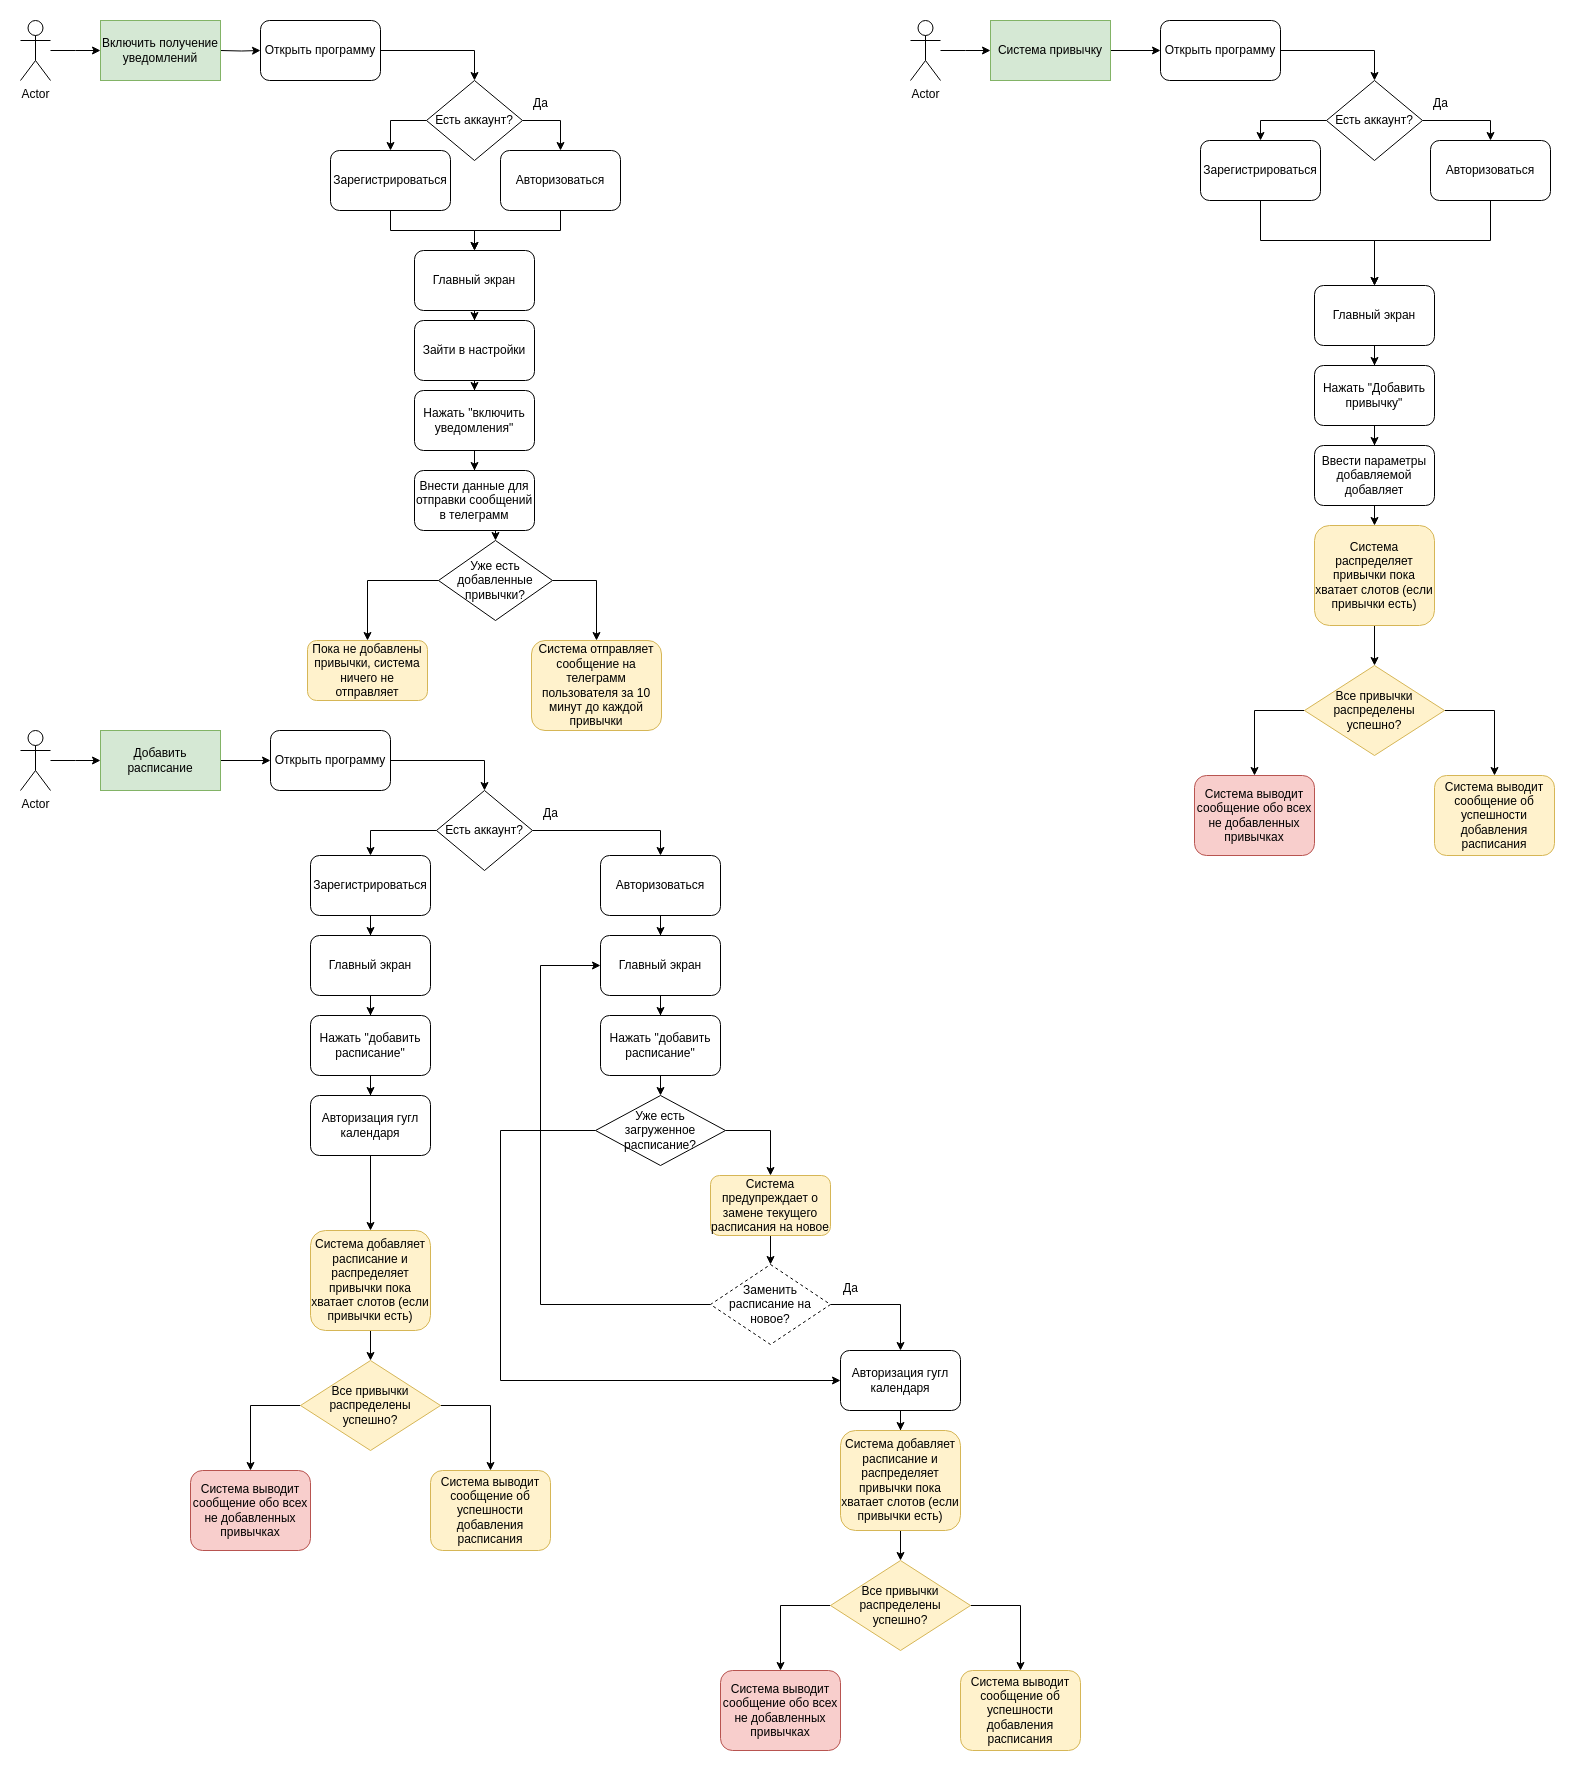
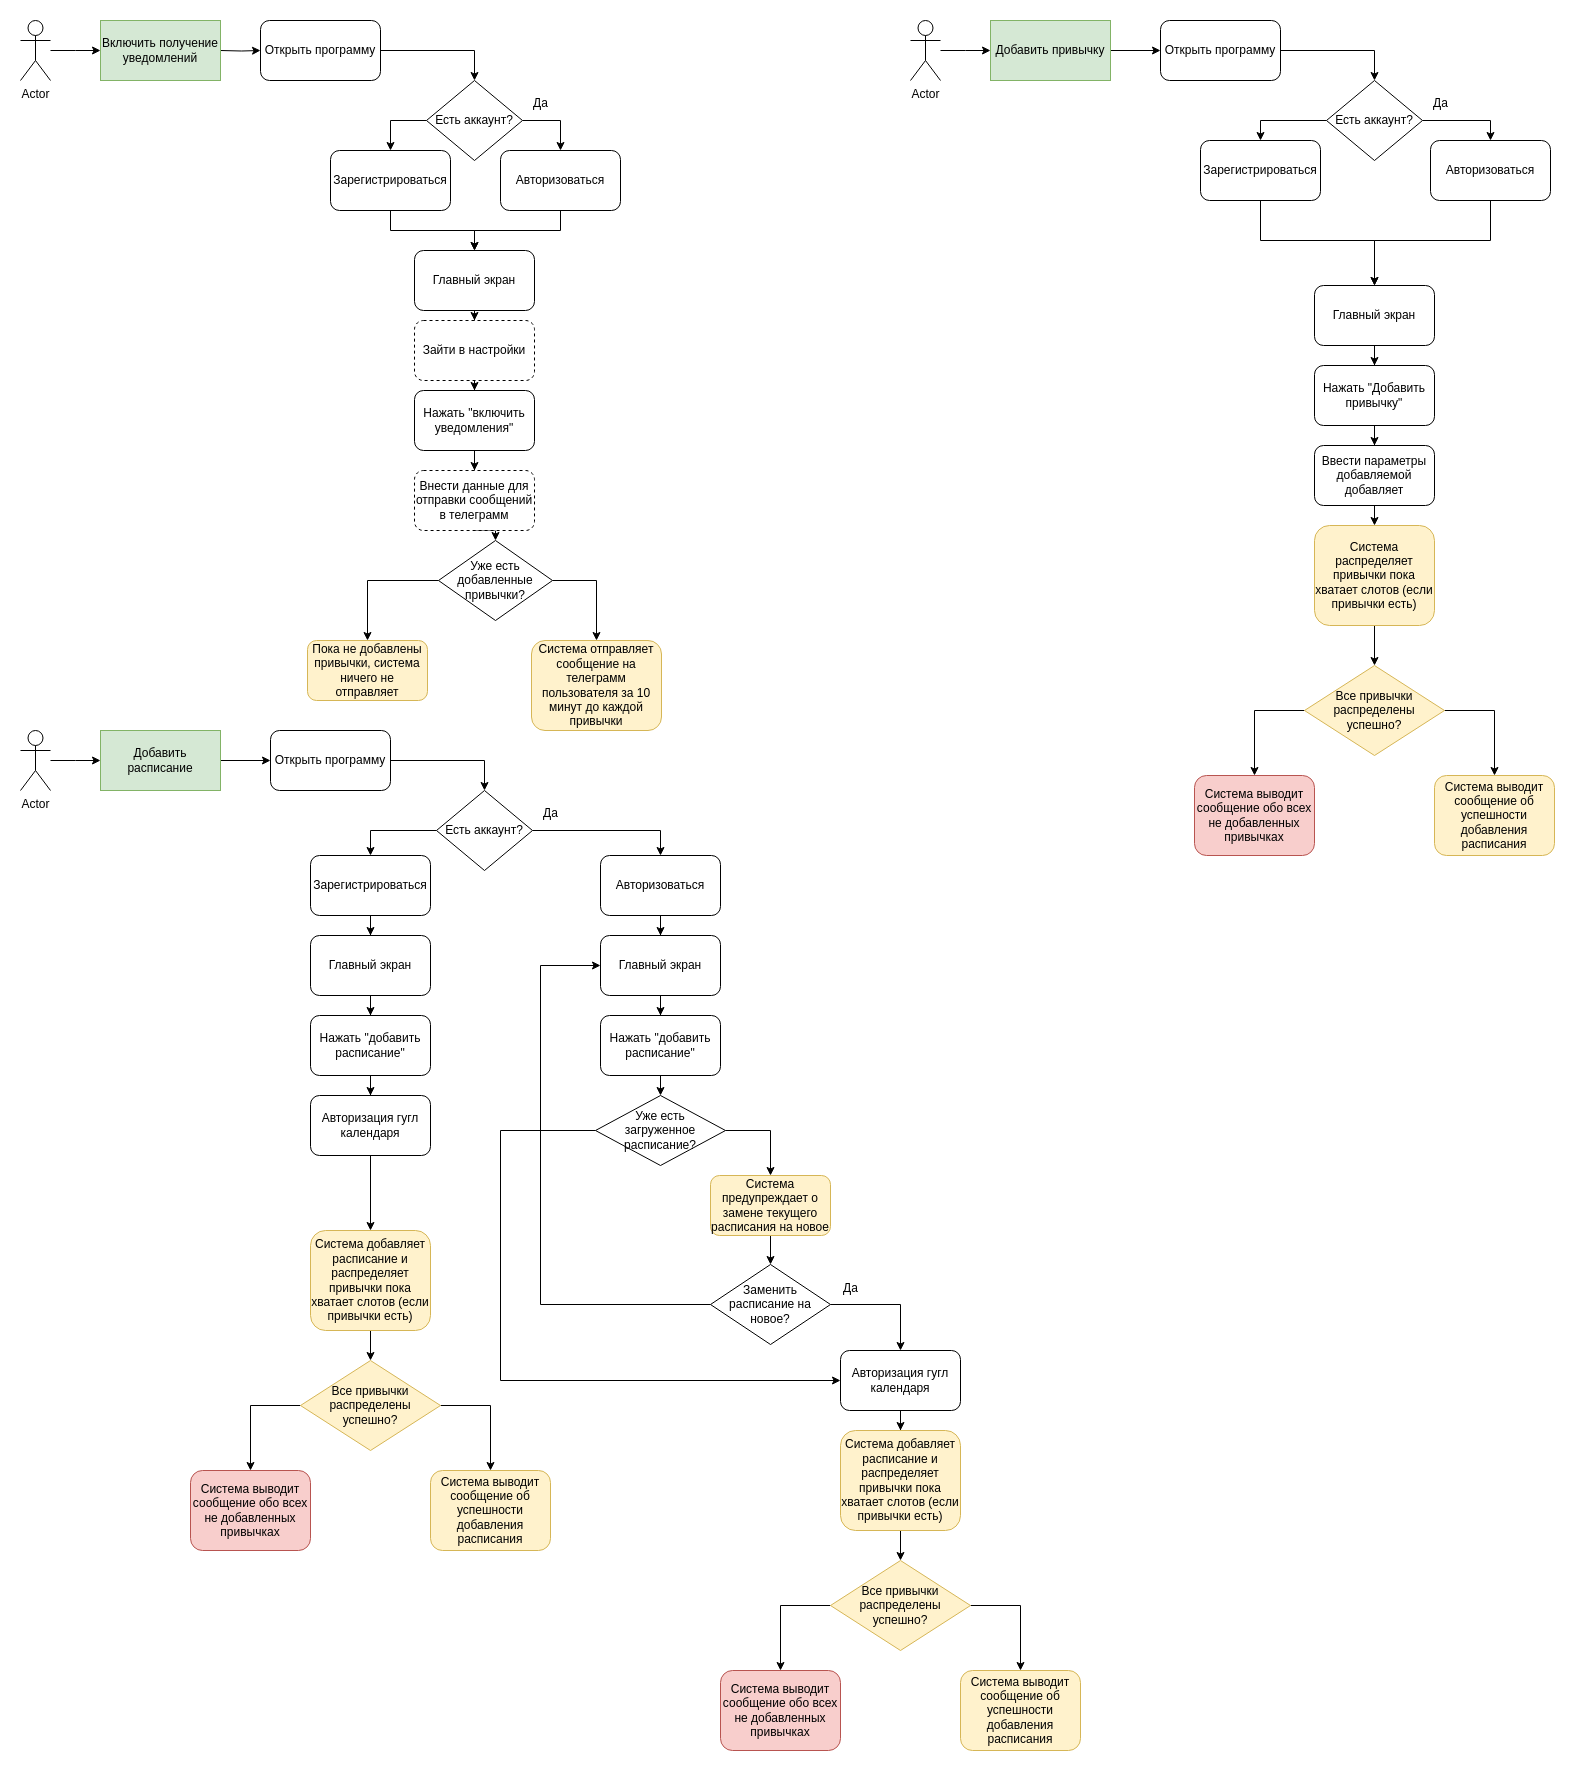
- <mxCell id="65" value="Система привычку" style="rounded=0;whiteSpace=wrap;html=1;fillColor=#d5e8d4;strokeColor=#82b366;" vertex="1" parent="1"><mxGeometry x="990" width="120" height="60" as="geometry" y="20" /></mxCell>
+ <mxCell id="65" value="Добавить привычку" style="rounded=0;whiteSpace=wrap;html=1;fillColor=#d5e8d4;strokeColor=#82b366;" vertex="1" parent="1"><mxGeometry x="990" width="120" height="60" as="geometry" y="20" /></mxCell>
- <mxCell id="18" value="Зайти в настройки" style="rounded=1;whiteSpace=wrap;html=1;" vertex="1" parent="1"><mxGeometry x="414" y="320" width="120" height="60" as="geometry" /></mxCell>
+ <mxCell id="18" value="Зайти в настройки" style="rounded=1;whiteSpace=wrap;html=1;dashed=1;" vertex="1" parent="1"><mxGeometry x="414" y="320" width="120" height="60" as="geometry" /></mxCell>
- <mxCell id="104" value="Внести данные для отправки сообщений в телеграмм" style="rounded=1;whiteSpace=wrap;html=1;" vertex="1" parent="1"><mxGeometry x="414" y="470" width="120" height="60" as="geometry" /></mxCell>
+ <mxCell id="104" value="Внести данные для отправки сообщений в телеграмм" style="rounded=1;whiteSpace=wrap;html=1;dashed=1;" vertex="1" parent="1"><mxGeometry x="414" y="470" width="120" height="60" as="geometry" /></mxCell>
- <mxCell id="53" value="Заменить расписание на новое?" style="rhombus;whiteSpace=wrap;html=1;dashed=1;" vertex="1" parent="1"><mxGeometry x="710" y="1264" width="120" height="80" as="geometry" /></mxCell>
+ <mxCell id="53" value="Заменить расписание на новое?" style="rhombus;whiteSpace=wrap;html=1;" vertex="1" parent="1"><mxGeometry x="710" y="1264" width="120" height="80" as="geometry" /></mxCell>
